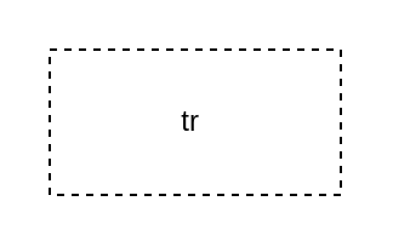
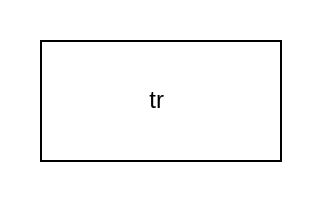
- <mxCell id="2" value="tr&amp;nbsp;" style="rounded=0;whiteSpace=wrap;html=1;dashed=1;" parent="1" vertex="1"><mxGeometry x="20" y="20" width="120" height="60" as="geometry" /></mxCell>
+ <mxCell id="2" value="tr&amp;nbsp;" style="rounded=0;whiteSpace=wrap;html=1;" parent="1" vertex="1"><mxGeometry x="20" y="20" width="120" height="60" as="geometry" /></mxCell>
